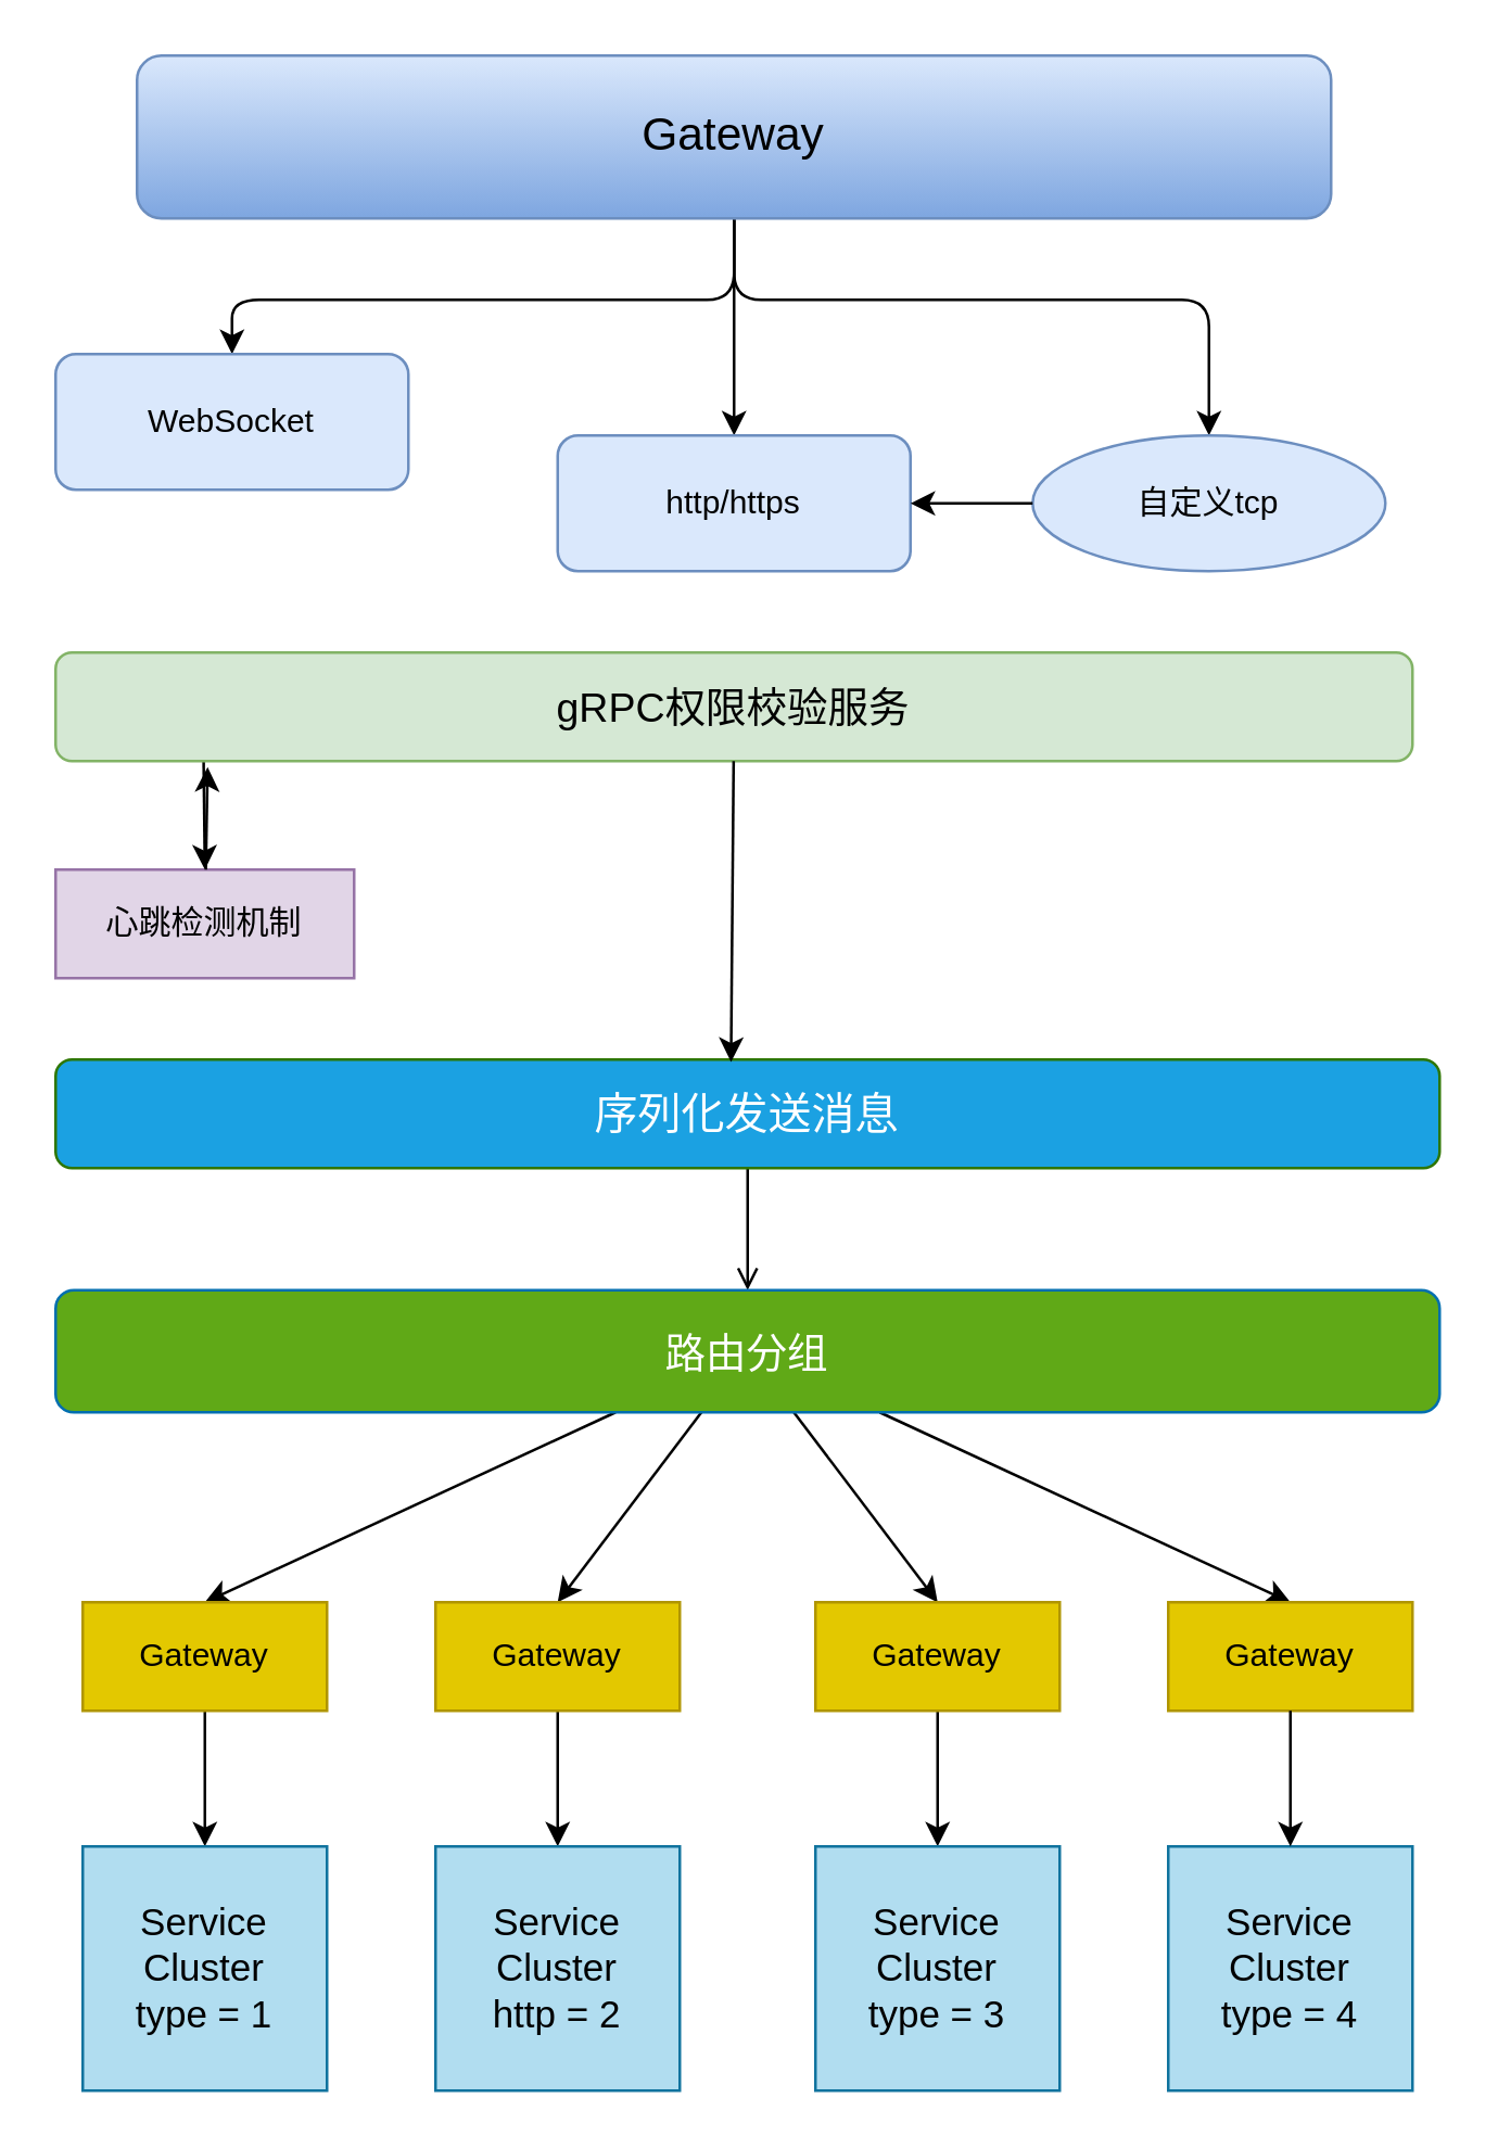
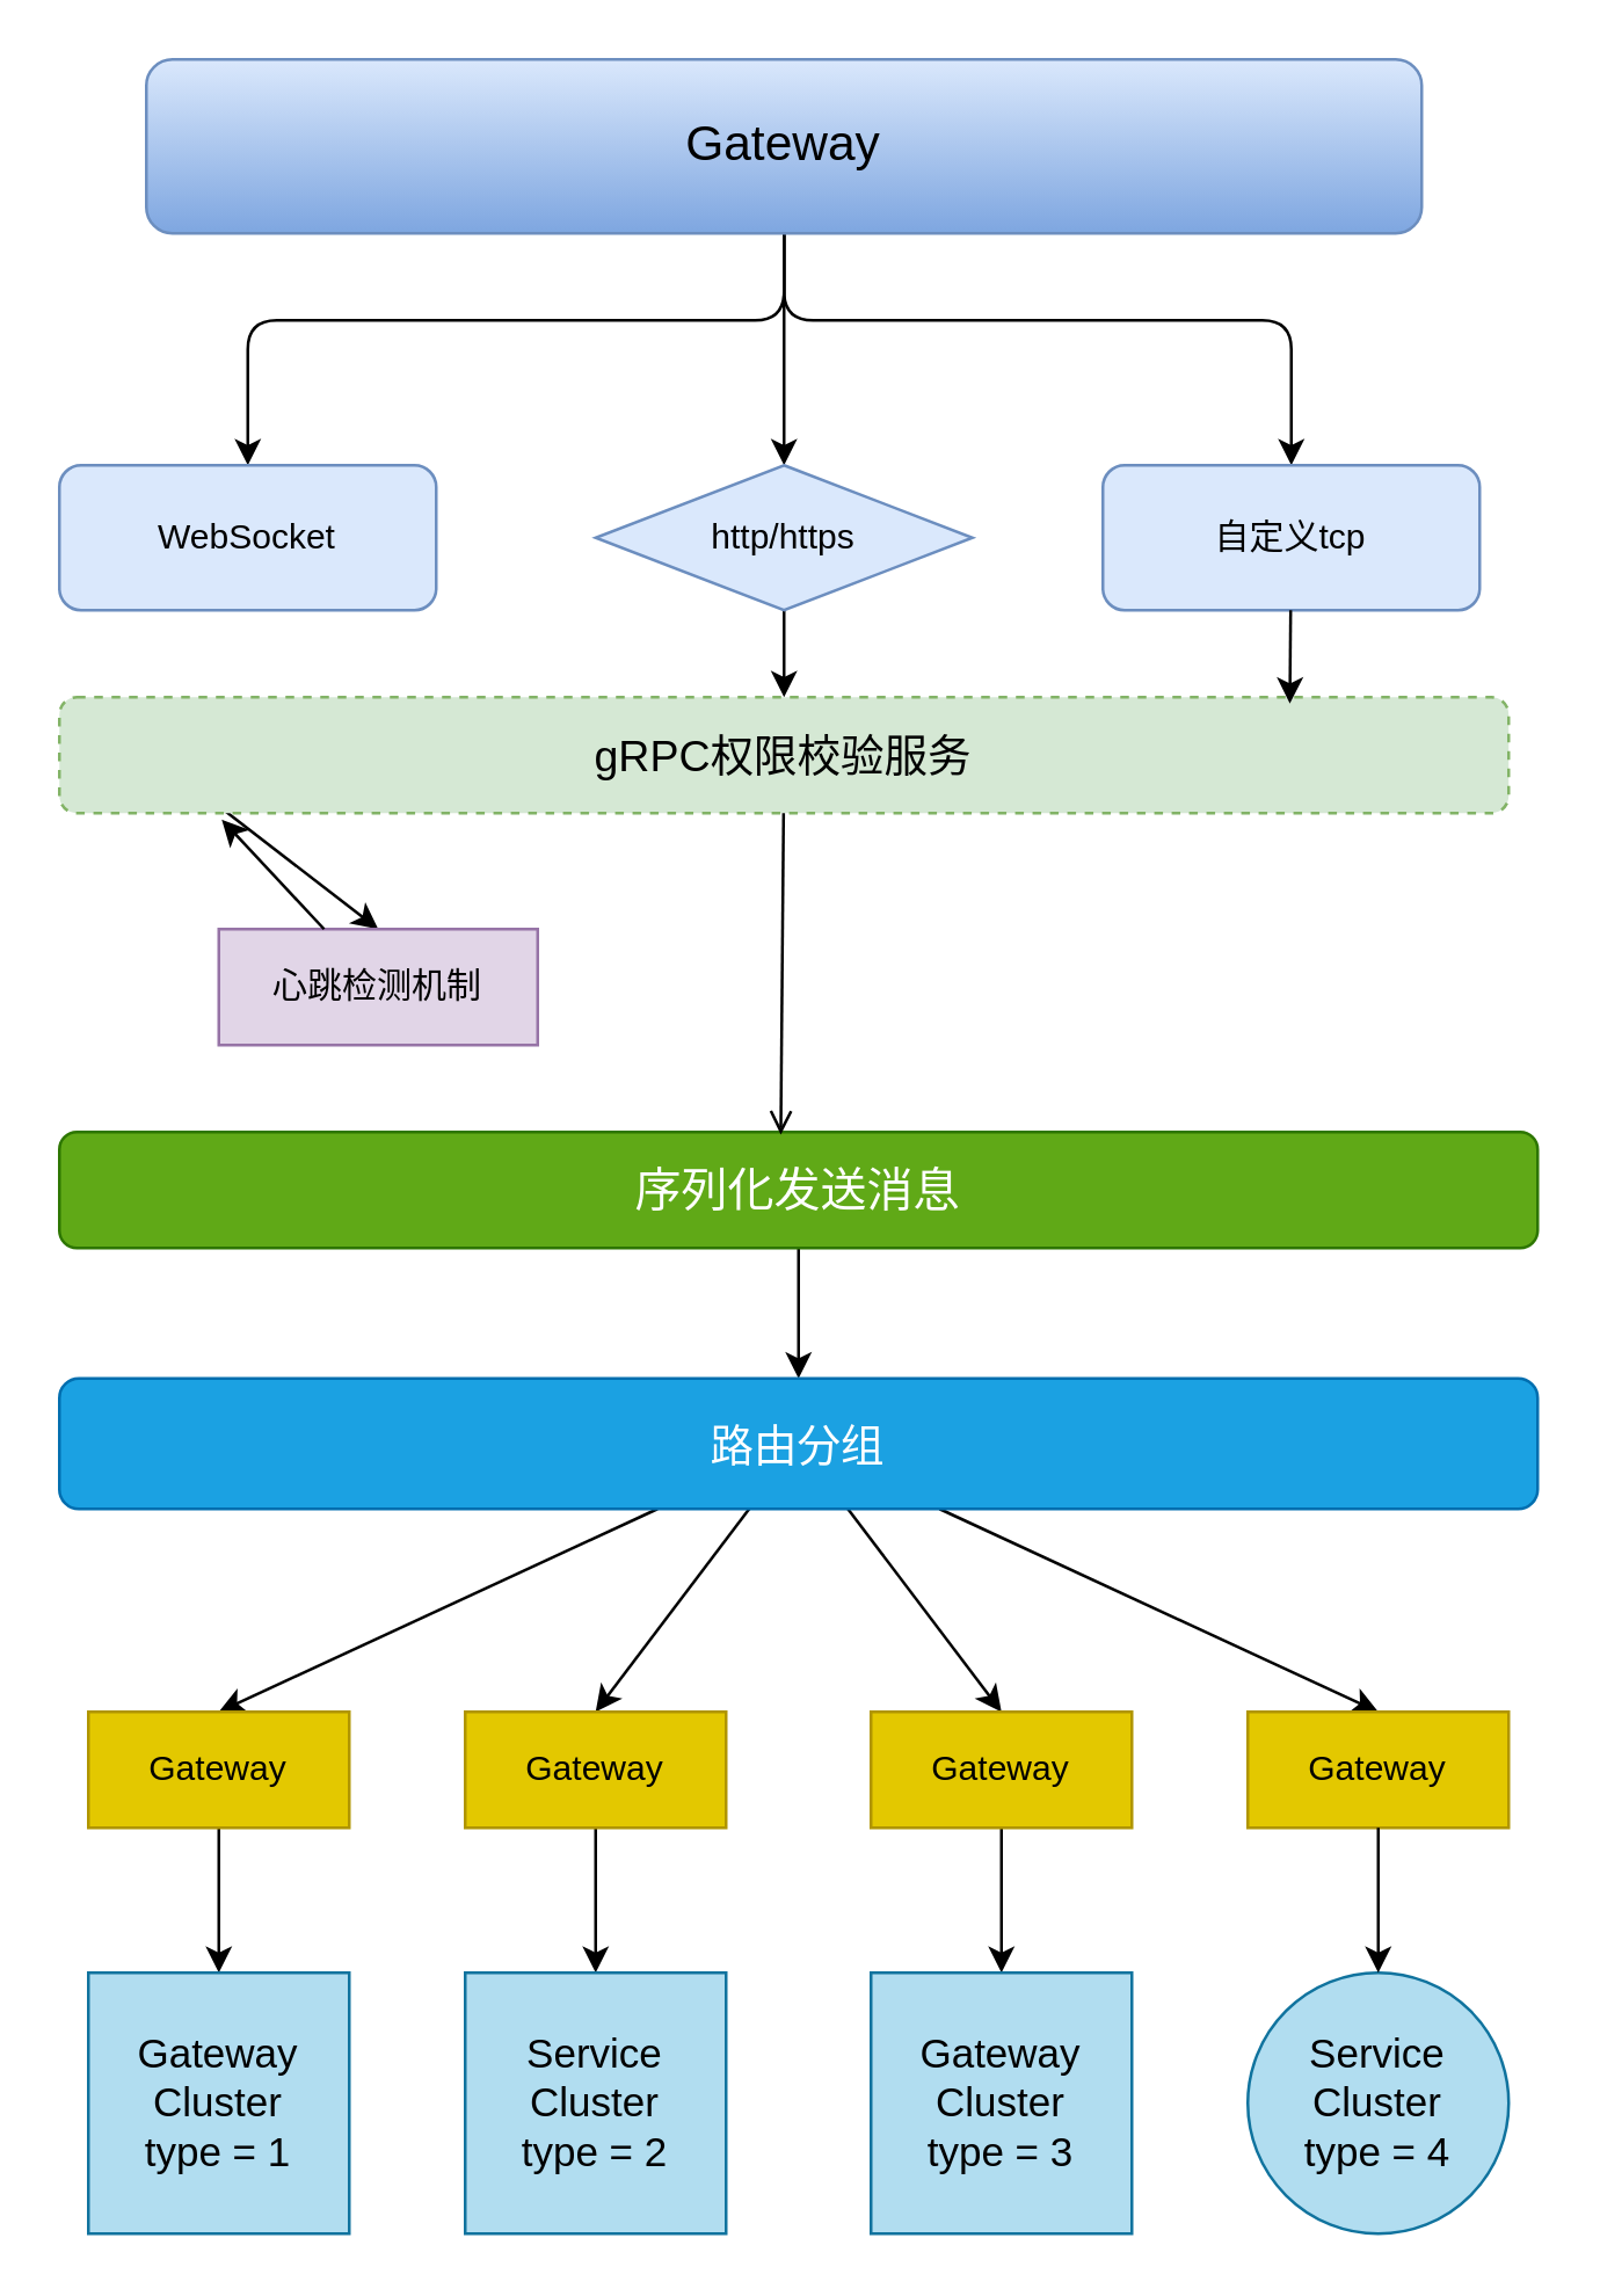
- <mxCell id="6" value="WebSocket" style="rounded=1;whiteSpace=wrap;html=1;fillColor=#dae8fc;strokeColor=#6c8ebf;" vertex="1" parent="1"><mxGeometry x="20" y="130" width="130" height="50" as="geometry" /></mxCell>
+ <mxCell id="6" value="WebSocket" style="rounded=1;whiteSpace=wrap;html=1;fillColor=#dae8fc;strokeColor=#6c8ebf;" vertex="1" parent="1"><mxGeometry x="20" y="160" width="130" height="50" as="geometry" /></mxCell>
- <mxCell id="8" value="http/https" style="rounded=1;whiteSpace=wrap;html=1;fillColor=#dae8fc;strokeColor=#6c8ebf;" vertex="1" parent="1"><mxGeometry x="205" y="160" width="130" height="50" as="geometry" /></mxCell>
+ <mxCell id="8" value="http/https" style="rhombus;whiteSpace=wrap;html=1;fillColor=#dae8fc;strokeColor=#6c8ebf;" vertex="1" parent="1"><mxGeometry x="205" y="160" width="130" height="50" as="geometry" /></mxCell>
- <mxCell id="12" style="edgeStyle=none;html=1;" edge="1" parent="1" source="9" target="8"><mxGeometry relative="1" as="geometry"><mxPoint x="443" y="238" as="targetPoint" /></mxGeometry></mxCell>
+ <mxCell id="12" style="edgeStyle=none;html=1;entryX=0.849;entryY=0.056;entryDx=0;entryDy=0;entryPerimeter=0;" edge="1" parent="1" source="9" target="11"><mxGeometry relative="1" as="geometry"><mxPoint x="443" y="238" as="targetPoint" /></mxGeometry></mxCell>
- <mxCell id="9" value="自定义tcp" style="ellipse;whiteSpace=wrap;html=1;fillColor=#dae8fc;strokeColor=#6c8ebf;" vertex="1" parent="1"><mxGeometry x="380" y="160" width="130" height="50" as="geometry" /></mxCell>
+ <mxCell id="9" value="自定义tcp" style="rounded=1;whiteSpace=wrap;html=1;fillColor=#dae8fc;strokeColor=#6c8ebf;" vertex="1" parent="1"><mxGeometry x="380" y="160" width="130" height="50" as="geometry" /></mxCell>
+ <mxCell id="7" style="edgeStyle=none;html=1;" edge="1" parent="1" source="8" target="11"><mxGeometry relative="1" as="geometry" /></mxCell>
- <mxCell id="11" value="&lt;font style=&quot;font-size: 15px;&quot;&gt;gRPC权限校验服务&lt;/font&gt;" style="rounded=1;whiteSpace=wrap;html=1;fillColor=#d5e8d4;strokeColor=#82b366;" vertex="1" parent="1"><mxGeometry x="20" y="240" width="500" height="40" as="geometry" /></mxCell>
+ <mxCell id="11" value="&lt;font style=&quot;font-size: 15px;&quot;&gt;gRPC权限校验服务&lt;/font&gt;" style="rounded=1;whiteSpace=wrap;html=1;fillColor=#d5e8d4;strokeColor=#82b366;dashed=1;" vertex="1" parent="1"><mxGeometry x="20" y="240" width="500" height="40" as="geometry" /></mxCell>
- <mxCell id="13" value="心跳检测机制" style="rounded=0;whiteSpace=wrap;html=1;fillColor=#e1d5e7;strokeColor=#9673a6;" vertex="1" parent="1"><mxGeometry x="20" y="320" width="110" height="40" as="geometry" /></mxCell>
+ <mxCell id="13" value="心跳检测机制" style="rounded=0;whiteSpace=wrap;html=1;fillColor=#e1d5e7;strokeColor=#9673a6;" vertex="1" parent="1"><mxGeometry x="75" y="320" width="110" height="40" as="geometry" /></mxCell>
- <mxCell id="17" style="edgeStyle=none;html=1;entryX=0.488;entryY=0.022;entryDx=0;entryDy=0;entryPerimeter=0;" edge="1" parent="1" source="11" target="16"><mxGeometry relative="1" as="geometry"><mxPoint x="270" y="380" as="targetPoint" /></mxGeometry></mxCell>
+ <mxCell id="17" style="edgeStyle=none;html=1;entryX=0.488;entryY=0.022;entryDx=0;entryDy=0;entryPerimeter=0;endArrow=open;" edge="1" parent="1" source="11" target="16"><mxGeometry relative="1" as="geometry"><mxPoint x="270" y="380" as="targetPoint" /></mxGeometry></mxCell>
- <mxCell id="16" value="&lt;font style=&quot;font-size: 16px;&quot;&gt;序列化发送消息&lt;/font&gt;" style="rounded=1;whiteSpace=wrap;html=1;fillColor=#1ba1e2;fontColor=#ffffff;strokeColor=#2D7600;" vertex="1" parent="1"><mxGeometry x="20" y="390" width="510" height="40" as="geometry" /></mxCell>
+ <mxCell id="16" value="&lt;font style=&quot;font-size: 16px;&quot;&gt;序列化发送消息&lt;/font&gt;" style="rounded=1;whiteSpace=wrap;html=1;fillColor=#60a917;fontColor=#ffffff;strokeColor=#2D7600;" vertex="1" parent="1"><mxGeometry x="20" y="390" width="510" height="40" as="geometry" /></mxCell>
- <mxCell id="15" style="edgeStyle=none;html=1;entryX=0.5;entryY=0;entryDx=0;entryDy=0;endArrow=open;" edge="1" parent="1" source="16" target="22"><mxGeometry relative="1" as="geometry" /></mxCell>
+ <mxCell id="15" style="edgeStyle=none;html=1;entryX=0.5;entryY=0;entryDx=0;entryDy=0;" edge="1" parent="1" source="16" target="22"><mxGeometry relative="1" as="geometry" /></mxCell>
- <mxCell id="22" value="&lt;font style=&quot;font-size: 15px;&quot;&gt;路由分组&lt;/font&gt;" style="rounded=1;whiteSpace=wrap;html=1;fillColor=#60a917;fontColor=#ffffff;strokeColor=#006EAF;" vertex="1" parent="1"><mxGeometry x="20" y="475" width="510" height="45" as="geometry" /></mxCell>
+ <mxCell id="22" value="&lt;font style=&quot;font-size: 15px;&quot;&gt;路由分组&lt;/font&gt;" style="rounded=1;whiteSpace=wrap;html=1;fillColor=#1ba1e2;fontColor=#ffffff;strokeColor=#006EAF;" vertex="1" parent="1"><mxGeometry x="20" y="475" width="510" height="45" as="geometry" /></mxCell>
- <mxCell id="30" value="&lt;font style=&quot;font-size: 14px;&quot;&gt;Service&lt;/font&gt;&lt;div&gt;&lt;font style=&quot;font-size: 14px;&quot;&gt;Cluster&lt;/font&gt;&lt;/div&gt;&lt;div&gt;&lt;font style=&quot;font-size: 14px;&quot;&gt;type = 1&lt;/font&gt;&lt;/div&gt;" style="whiteSpace=wrap;html=1;aspect=fixed;fillColor=#b1ddf0;strokeColor=#10739e;" vertex="1" parent="1"><mxGeometry x="30" y="680" width="90" height="90" as="geometry" /></mxCell>
+ <mxCell id="30" value="&lt;font style=&quot;font-size: 14px;&quot;&gt;Gateway&lt;/font&gt;&lt;div&gt;&lt;font style=&quot;font-size: 14px;&quot;&gt;Cluster&lt;/font&gt;&lt;/div&gt;&lt;div&gt;&lt;font style=&quot;font-size: 14px;&quot;&gt;type = 1&lt;/font&gt;&lt;/div&gt;" style="whiteSpace=wrap;html=1;aspect=fixed;fillColor=#b1ddf0;strokeColor=#10739e;" vertex="1" parent="1"><mxGeometry x="30" y="680" width="90" height="90" as="geometry" /></mxCell>
- <mxCell id="31" value="&lt;font style=&quot;font-size: 14px;&quot;&gt;Service&lt;/font&gt;&lt;div&gt;&lt;font style=&quot;font-size: 14px;&quot;&gt;Cluster&lt;/font&gt;&lt;/div&gt;&lt;div&gt;&lt;font style=&quot;font-size: 14px;&quot;&gt;http = 2&lt;/font&gt;&lt;/div&gt;" style="whiteSpace=wrap;html=1;aspect=fixed;fillColor=#b1ddf0;strokeColor=#10739e;" vertex="1" parent="1"><mxGeometry x="160" y="680" width="90" height="90" as="geometry" /></mxCell>
+ <mxCell id="31" value="&lt;font style=&quot;font-size: 14px;&quot;&gt;Service&lt;/font&gt;&lt;div&gt;&lt;font style=&quot;font-size: 14px;&quot;&gt;Cluster&lt;/font&gt;&lt;/div&gt;&lt;div&gt;&lt;font style=&quot;font-size: 14px;&quot;&gt;type = 2&lt;/font&gt;&lt;/div&gt;" style="whiteSpace=wrap;html=1;aspect=fixed;fillColor=#b1ddf0;strokeColor=#10739e;" vertex="1" parent="1"><mxGeometry x="160" y="680" width="90" height="90" as="geometry" /></mxCell>
- <mxCell id="32" value="&lt;font style=&quot;font-size: 14px;&quot;&gt;Service&lt;/font&gt;&lt;div&gt;&lt;font style=&quot;font-size: 14px;&quot;&gt;Cluster&lt;/font&gt;&lt;/div&gt;&lt;div&gt;&lt;font style=&quot;font-size: 14px;&quot;&gt;type = 3&lt;/font&gt;&lt;/div&gt;" style="whiteSpace=wrap;html=1;aspect=fixed;fillColor=#b1ddf0;strokeColor=#10739e;" vertex="1" parent="1"><mxGeometry x="300" y="680" width="90" height="90" as="geometry" /></mxCell>
+ <mxCell id="32" value="&lt;font style=&quot;font-size: 14px;&quot;&gt;Gateway&lt;/font&gt;&lt;div&gt;&lt;font style=&quot;font-size: 14px;&quot;&gt;Cluster&lt;/font&gt;&lt;/div&gt;&lt;div&gt;&lt;font style=&quot;font-size: 14px;&quot;&gt;type = 3&lt;/font&gt;&lt;/div&gt;" style="whiteSpace=wrap;html=1;aspect=fixed;fillColor=#b1ddf0;strokeColor=#10739e;" vertex="1" parent="1"><mxGeometry x="300" y="680" width="90" height="90" as="geometry" /></mxCell>
- <mxCell id="33" value="&lt;font style=&quot;font-size: 14px;&quot;&gt;Service&lt;/font&gt;&lt;div&gt;&lt;font style=&quot;font-size: 14px;&quot;&gt;Cluster&lt;/font&gt;&lt;/div&gt;&lt;div&gt;&lt;font style=&quot;font-size: 14px;&quot;&gt;type = 4&lt;/font&gt;&lt;/div&gt;" style="whiteSpace=wrap;html=1;aspect=fixed;fillColor=#b1ddf0;strokeColor=#10739e;" vertex="1" parent="1"><mxGeometry x="430" y="680" width="90" height="90" as="geometry" /></mxCell>
+ <mxCell id="33" value="&lt;font style=&quot;font-size: 14px;&quot;&gt;Service&lt;/font&gt;&lt;div&gt;&lt;font style=&quot;font-size: 14px;&quot;&gt;Cluster&lt;/font&gt;&lt;/div&gt;&lt;div&gt;&lt;font style=&quot;font-size: 14px;&quot;&gt;type = 4&lt;/font&gt;&lt;/div&gt;" style="ellipse;whiteSpace=wrap;html=1;aspect=fixed;fillColor=#b1ddf0;strokeColor=#10739e;" vertex="1" parent="1"><mxGeometry x="430" y="680" width="90" height="90" as="geometry" /></mxCell>
